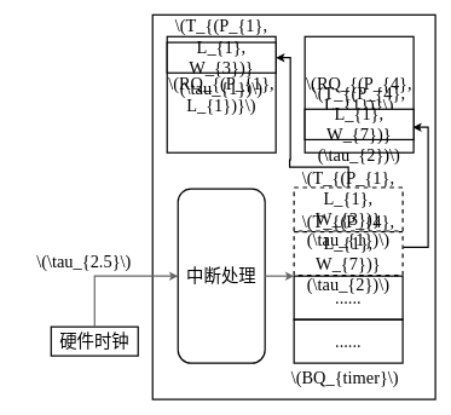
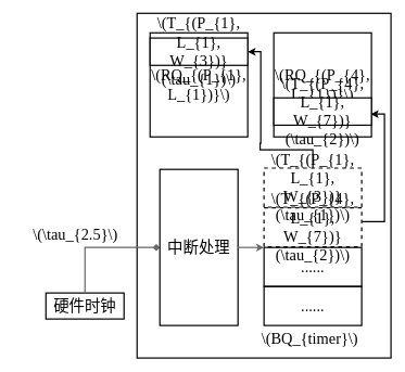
- <mxCell id="4" value="" style="endArrow=classic;html=1;fontFamily=宋体;fontSize=24;edgeStyle=orthogonalEdgeStyle;rounded=0;entryX=0;entryY=0.5;entryDx=0;entryDy=0;exitX=0.5;exitY=0;exitDx=0;exitDy=0;strokeWidth=2;strokeColor=#666666;" parent="1" source="2" target="18" edge="1"><mxGeometry width="50" height="50" relative="1" as="geometry"><mxPoint x="20" y="500" as="sourcePoint" /><mxPoint x="260" y="287.5" as="targetPoint" /><Array as="points"><mxPoint x="130" y="380" /></Array></mxGeometry></mxCell>
+ <mxCell id="4" value="" style="endArrow=diamond;html=1;fontFamily=宋体;fontSize=24;edgeStyle=orthogonalEdgeStyle;rounded=0;entryX=0;entryY=0.5;entryDx=0;entryDy=0;exitX=0.5;exitY=0;exitDx=0;exitDy=0;strokeWidth=2;strokeColor=#666666;" parent="1" source="2" target="18" edge="1"><mxGeometry width="50" height="50" relative="1" as="geometry"><mxPoint x="20" y="500" as="sourcePoint" /><mxPoint x="260" y="287.5" as="targetPoint" /><Array as="points"><mxPoint x="130" y="380" /></Array></mxGeometry></mxCell>
- <mxCell id="18" value="&lt;span style=&quot;font-family: 宋体; font-size: 24px;&quot;&gt;中断处理&lt;/span&gt;" style="whiteSpace=wrap;html=1;strokeWidth=2;rounded=1;" vertex="1" parent="1"><mxGeometry x="245" y="260" width="120" height="240" as="geometry" /></mxCell>
+ <mxCell id="18" value="&lt;span style=&quot;font-family: 宋体; font-size: 24px;&quot;&gt;中断处理&lt;/span&gt;" style="rounded=0;whiteSpace=wrap;html=1;strokeWidth=2;" vertex="1" parent="1"><mxGeometry x="245" y="260" width="120" height="240" as="geometry" /></mxCell>
